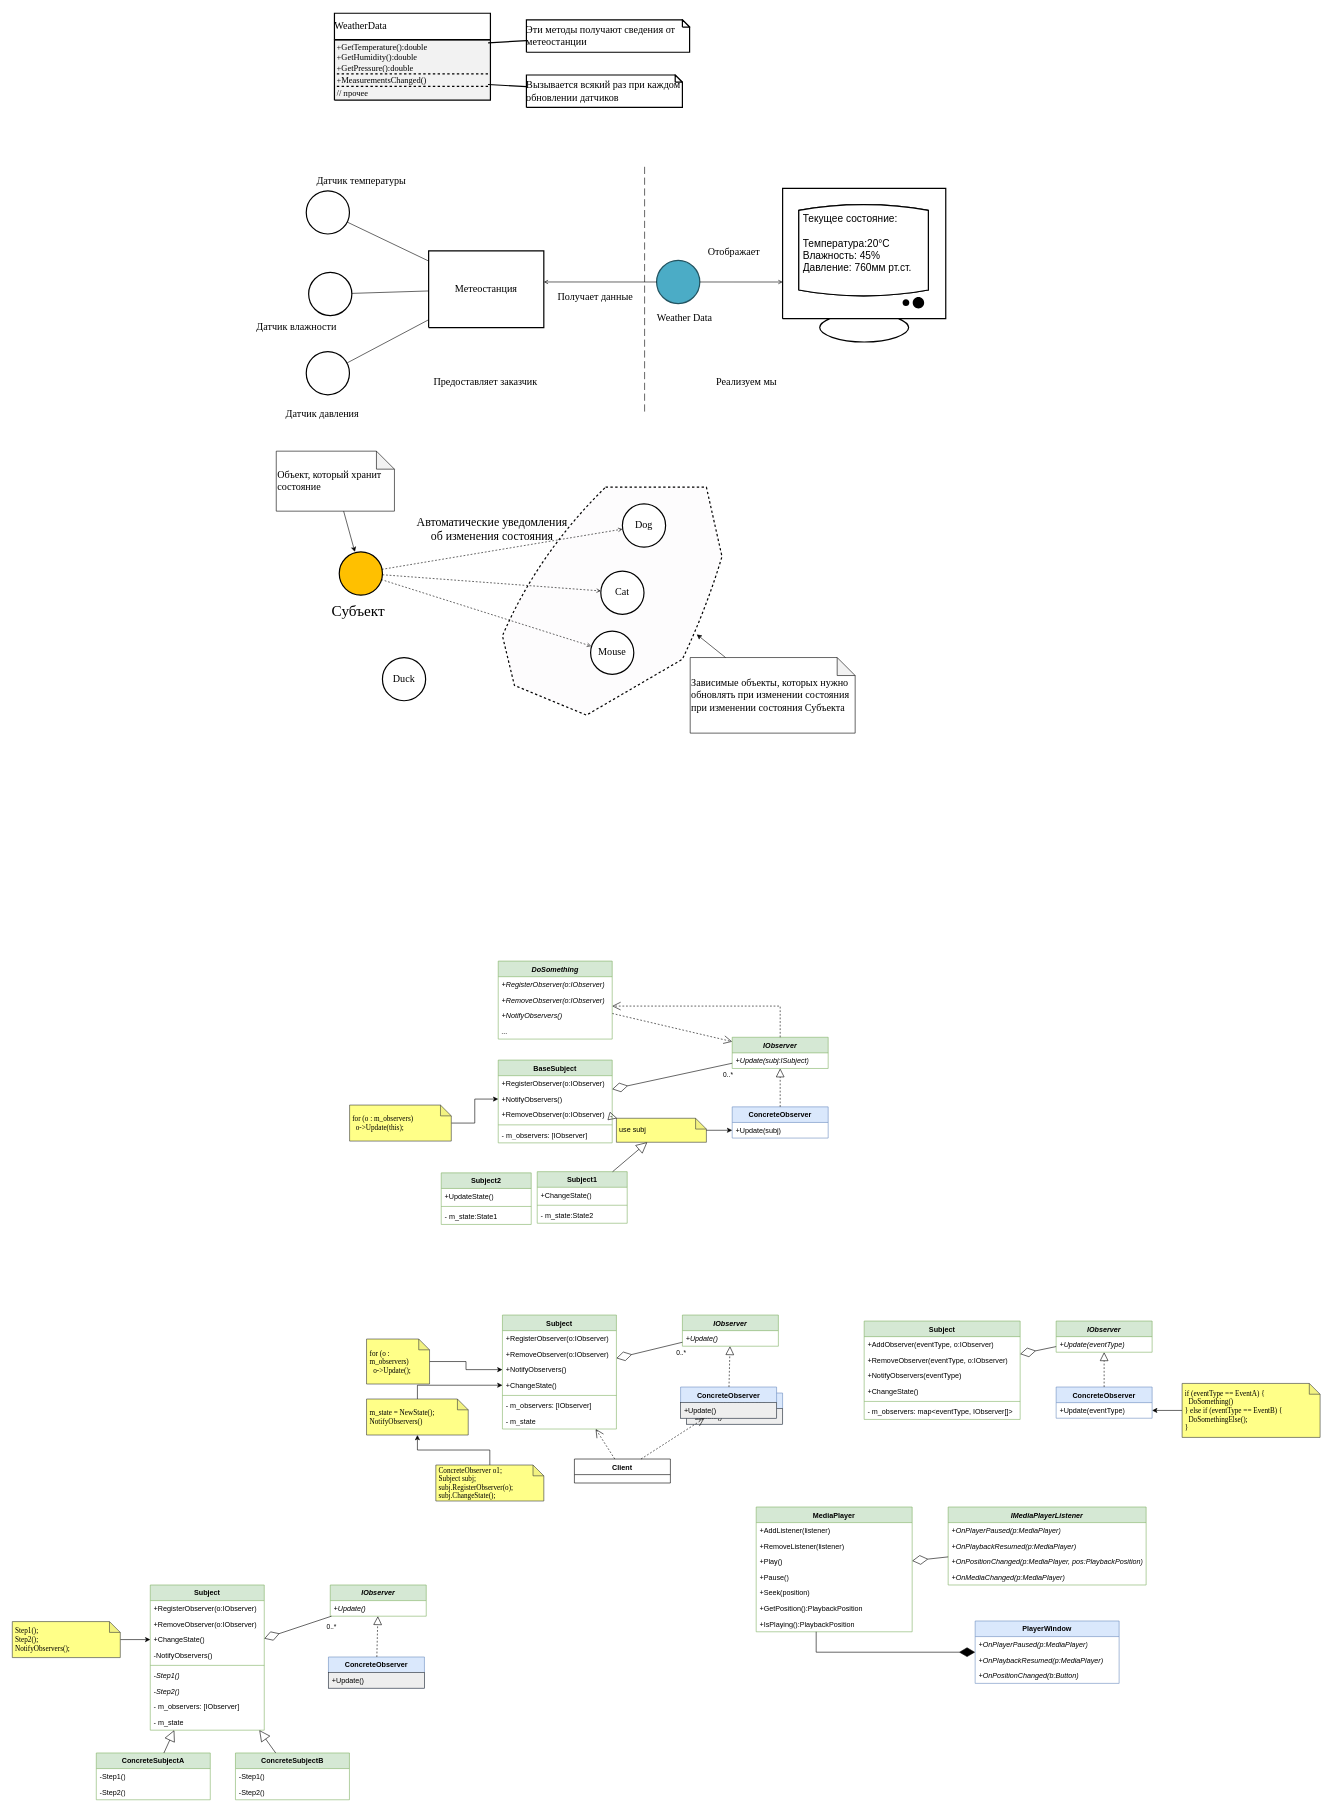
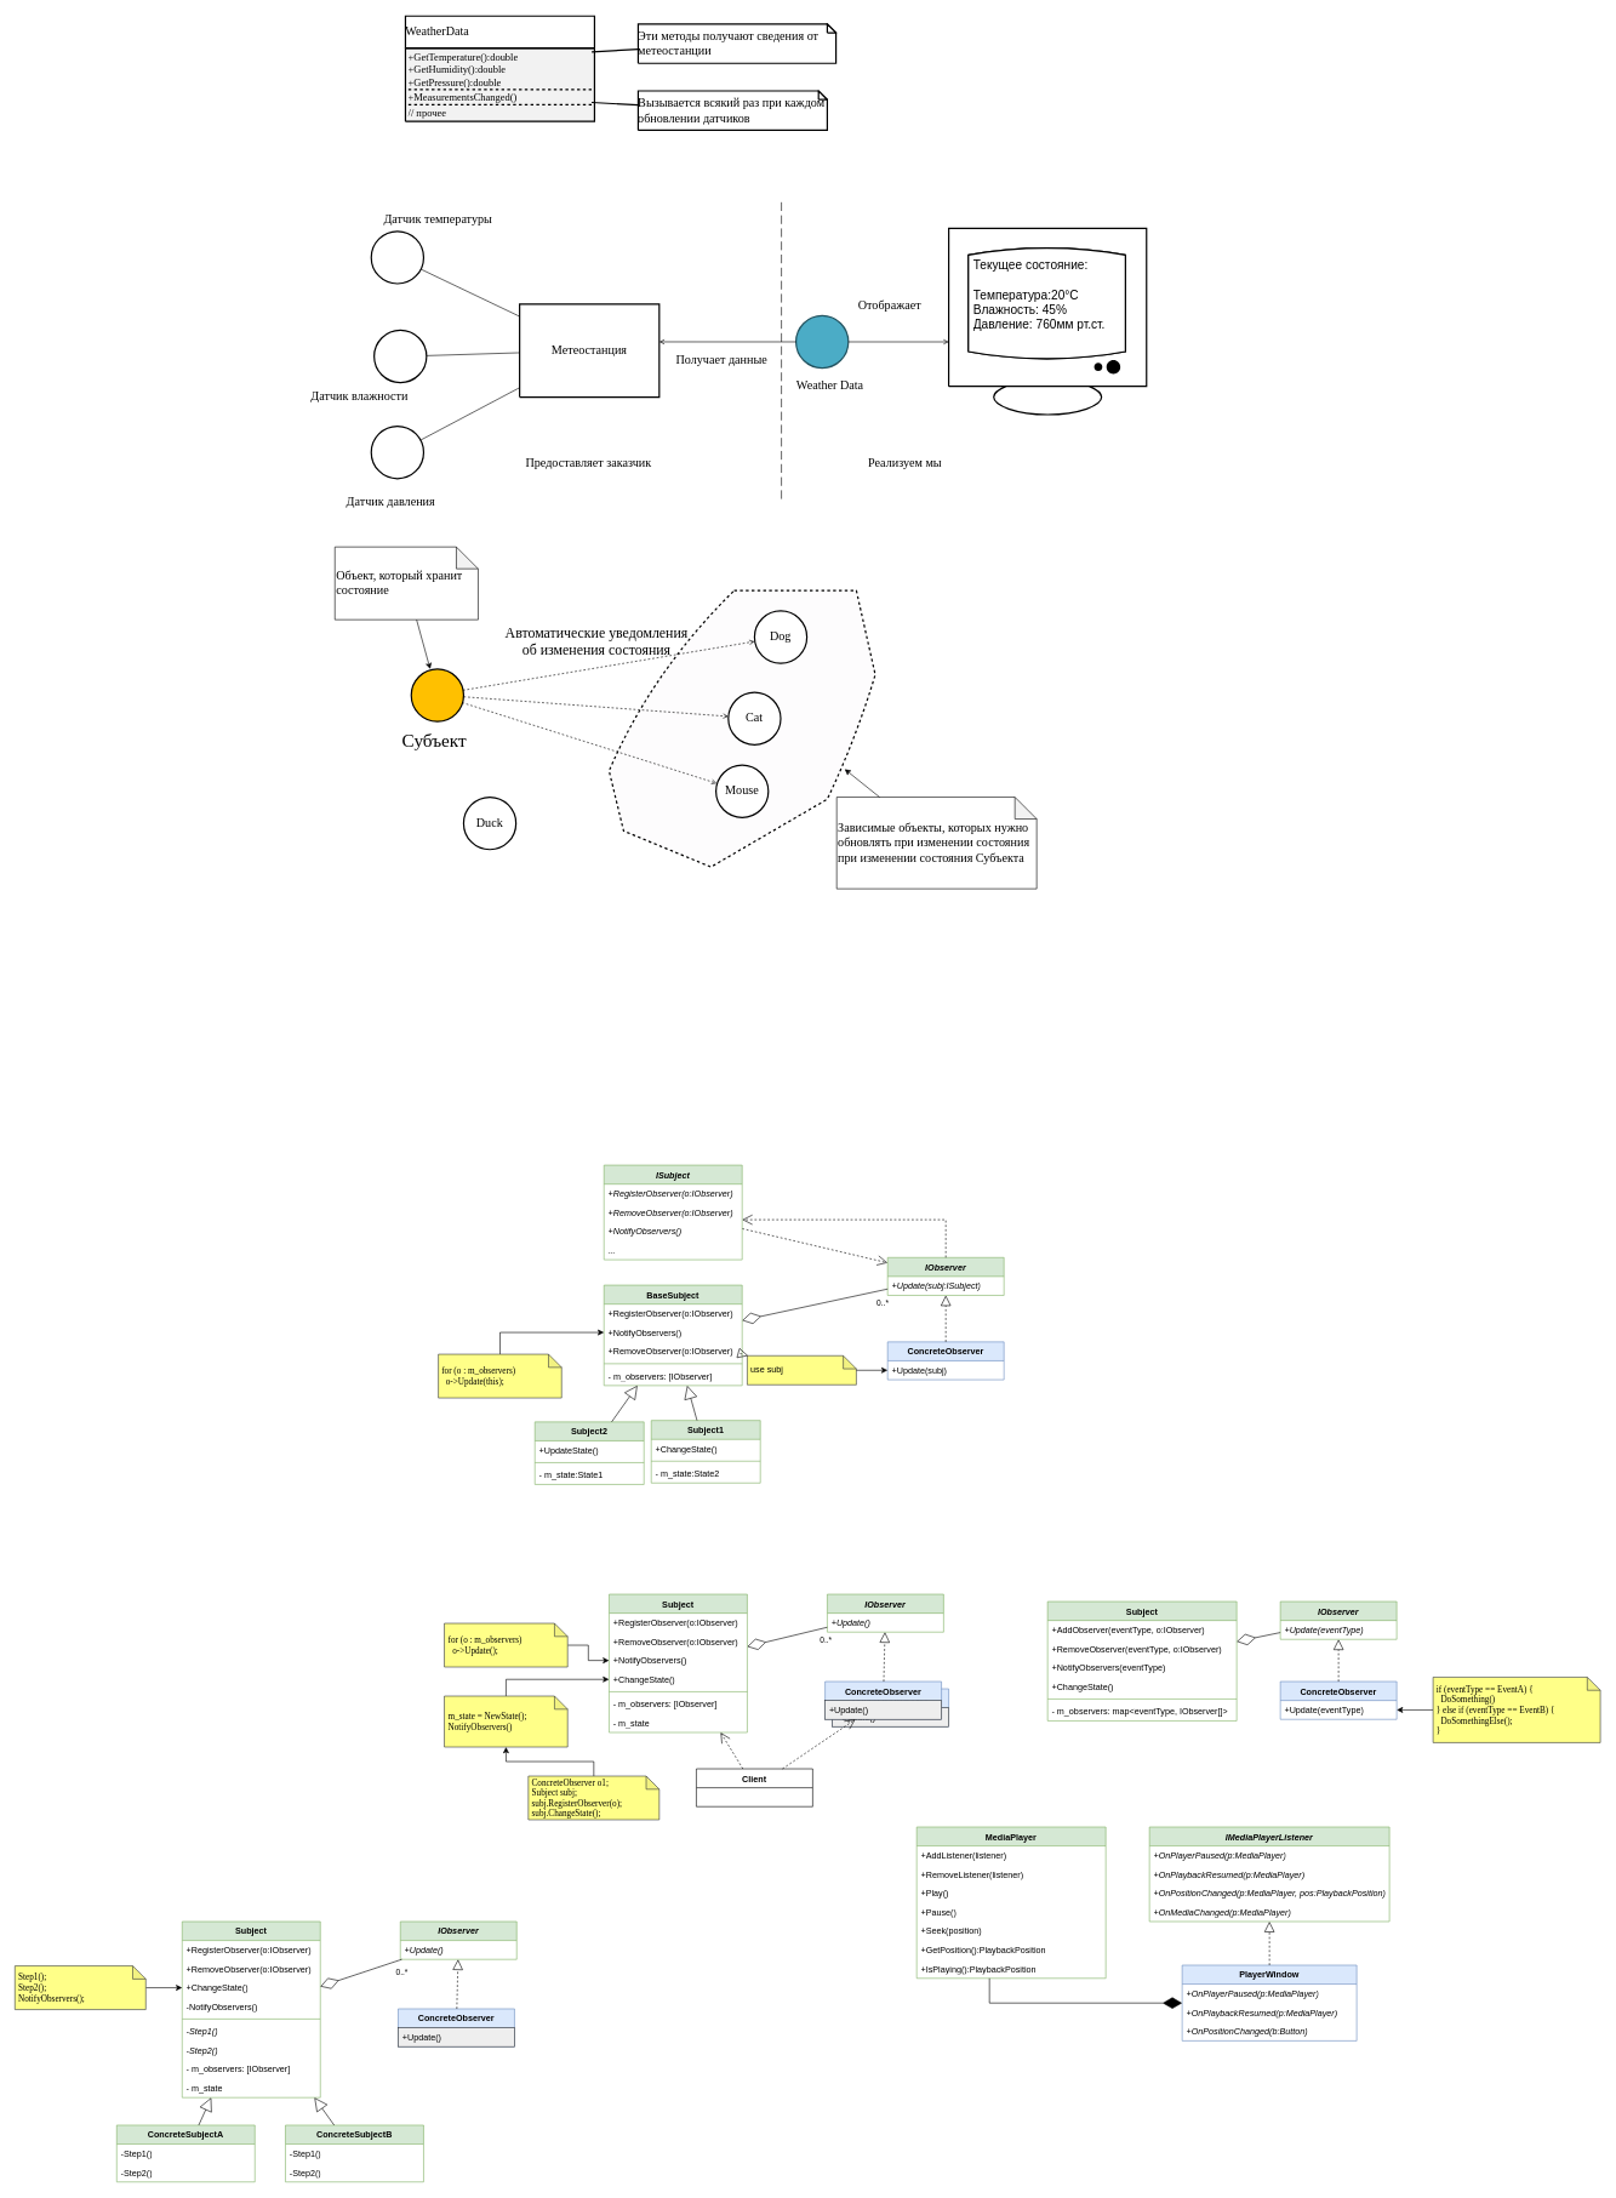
- <mxCell id="77" value="&lt;i&gt;DoSomething&lt;/i&gt;" style="swimlane;fontStyle=1;align=center;verticalAlign=top;childLayout=stackLayout;horizontal=1;startSize=26;horizontalStack=0;resizeParent=1;resizeParentMax=0;resizeLast=0;collapsible=1;marginBottom=0;whiteSpace=wrap;html=1;fillColor=#d5e8d4;strokeColor=#82b366;" parent="1" vertex="1"><mxGeometry x="830" y="1601" width="190" height="130" as="geometry" /></mxCell>
+ <mxCell id="77" value="&lt;i&gt;ISubject&lt;/i&gt;" style="swimlane;fontStyle=1;align=center;verticalAlign=top;childLayout=stackLayout;horizontal=1;startSize=26;horizontalStack=0;resizeParent=1;resizeParentMax=0;resizeLast=0;collapsible=1;marginBottom=0;whiteSpace=wrap;html=1;fillColor=#d5e8d4;strokeColor=#82b366;" parent="1" vertex="1"><mxGeometry x="830" y="1601" width="190" height="130" as="geometry" /></mxCell>
- <mxCell id="107" value="for (o : m_observers)&lt;div&gt;&amp;nbsp; o-&amp;gt;Update(this);&lt;/div&gt;" style="shape=note;whiteSpace=wrap;html=1;backgroundOutline=1;darkOpacity=0.05;align=left;fontFamily=Consolas;size=18;fillColor=#ffff88;strokeColor=#36393d;spacingLeft=3;" vertex="1" parent="1"><mxGeometry x="582.25" y="1841" width="169.5" height="60" as="geometry" /></mxCell>
+ <mxCell id="107" value="for (o : m_observers)&lt;div&gt;&amp;nbsp; o-&amp;gt;Update(this);&lt;/div&gt;" style="shape=note;whiteSpace=wrap;html=1;backgroundOutline=1;darkOpacity=0.05;align=left;fontFamily=Consolas;size=18;fillColor=#ffff88;strokeColor=#36393d;spacingLeft=3;" vertex="1" parent="1"><mxGeometry x="602.25" y="1861" width="169.5" height="60" as="geometry" /></mxCell>
- <mxCell id="112" value="" style="endArrow=block;endSize=16;endFill=0;html=1;rounded=0;" edge="1" parent="1" source="73" target="105"><mxGeometry width="160" relative="1" as="geometry"><mxPoint x="650" y="1931" as="sourcePoint" /><mxPoint x="810" y="1931" as="targetPoint" /></mxGeometry></mxCell>
+ <mxCell id="112" value="" style="endArrow=block;endSize=16;endFill=0;html=1;rounded=0;" edge="1" parent="1" source="73" target="2"><mxGeometry width="160" relative="1" as="geometry"><mxPoint x="650" y="1931" as="sourcePoint" /><mxPoint x="810" y="1931" as="targetPoint" /></mxGeometry></mxCell>
+ <mxCell id="117" value="" style="endArrow=block;endSize=16;endFill=0;html=1;rounded=0;" edge="1" parent="1" source="113" target="2"><mxGeometry width="160" relative="1" as="geometry"><mxPoint x="650" y="1931" as="sourcePoint" /><mxPoint x="810" y="1931" as="targetPoint" /></mxGeometry></mxCell>
- <mxCell id="97" value="for (o : m_observers)&lt;div&gt;&amp;nbsp; o-&amp;gt;Update();&lt;/div&gt;" style="shape=note;whiteSpace=wrap;html=1;backgroundOutline=1;darkOpacity=0.05;align=left;fontFamily=Consolas;size=18;fillColor=#ffff88;strokeColor=#36393d;spacingLeft=3;" vertex="1" parent="1"><mxGeometry x="610.5" y="2231" width="105" height="75" as="geometry" /></mxCell>
+ <mxCell id="97" value="for (o : m_observers)&lt;div&gt;&amp;nbsp; o-&amp;gt;Update();&lt;/div&gt;" style="shape=note;whiteSpace=wrap;html=1;backgroundOutline=1;darkOpacity=0.05;align=left;fontFamily=Consolas;size=18;fillColor=#ffff88;strokeColor=#36393d;spacingLeft=3;" vertex="1" parent="1"><mxGeometry x="610.5" y="2231" width="169.5" height="60" as="geometry" /></mxCell>
- <mxCell id="99" value="m_state = NewState();&lt;div&gt;NotifyObservers()&lt;/div&gt;" style="shape=note;whiteSpace=wrap;html=1;backgroundOutline=1;darkOpacity=0.05;align=left;fontFamily=Consolas;size=18;fillColor=#ffff88;strokeColor=#36393d;spacingLeft=3;" vertex="1" parent="1"><mxGeometry x="610.5" y="2331" width="169.5" height="60" as="geometry" /></mxCell>
+ <mxCell id="99" value="m_state = NewState();&lt;div&gt;NotifyObservers()&lt;/div&gt;" style="shape=note;whiteSpace=wrap;html=1;backgroundOutline=1;darkOpacity=0.05;align=left;fontFamily=Consolas;size=18;fillColor=#ffff88;strokeColor=#36393d;spacingLeft=3;" vertex="1" parent="1"><mxGeometry x="610.5" y="2331" width="169.5" height="70" as="geometry" /></mxCell>
- <mxCell id="102" value="Client" style="swimlane;fontStyle=1;align=center;verticalAlign=top;childLayout=stackLayout;horizontal=1;startSize=26;horizontalStack=0;resizeParent=1;resizeParentMax=0;resizeLast=0;collapsible=1;marginBottom=0;whiteSpace=wrap;html=1;" vertex="1" parent="1"><mxGeometry x="957" y="2431" width="160" height="40" as="geometry" /></mxCell>
+ <mxCell id="102" value="Client" style="swimlane;fontStyle=1;align=center;verticalAlign=top;childLayout=stackLayout;horizontal=1;startSize=26;horizontalStack=0;resizeParent=1;resizeParentMax=0;resizeLast=0;collapsible=1;marginBottom=0;whiteSpace=wrap;html=1;" vertex="1" parent="1"><mxGeometry x="957" y="2431" width="160" height="52" as="geometry" /></mxCell>
- <mxCell id="150" value="" style="endArrow=diamondThin;endFill=0;endSize=24;html=1;rounded=0;" edge="1" source="141" target="133" parent="1"><mxGeometry width="160" relative="1" as="geometry"><mxPoint x="1220" y="2761" as="sourcePoint" /><mxPoint x="1380" y="2761" as="targetPoint" /></mxGeometry></mxCell>
+ <mxCell id="151" value="" style="endArrow=block;dashed=1;endFill=0;endSize=12;html=1;rounded=0;" edge="1" source="146" target="141" parent="1"><mxGeometry width="160" relative="1" as="geometry"><mxPoint x="1680" y="2581" as="sourcePoint" /><mxPoint x="1840" y="2581" as="targetPoint" /></mxGeometry></mxCell>
